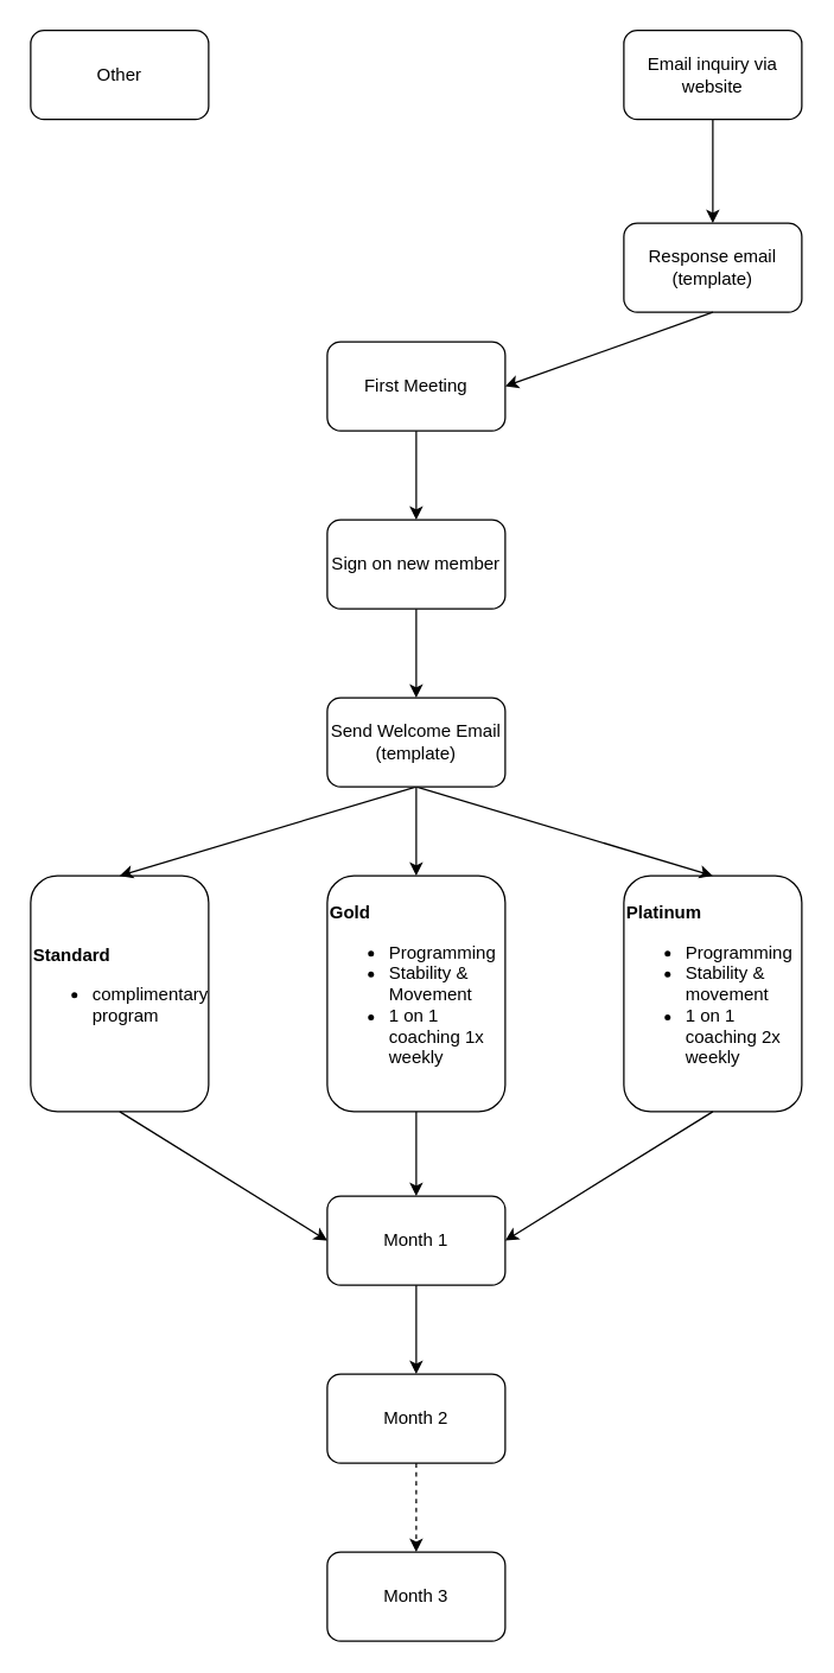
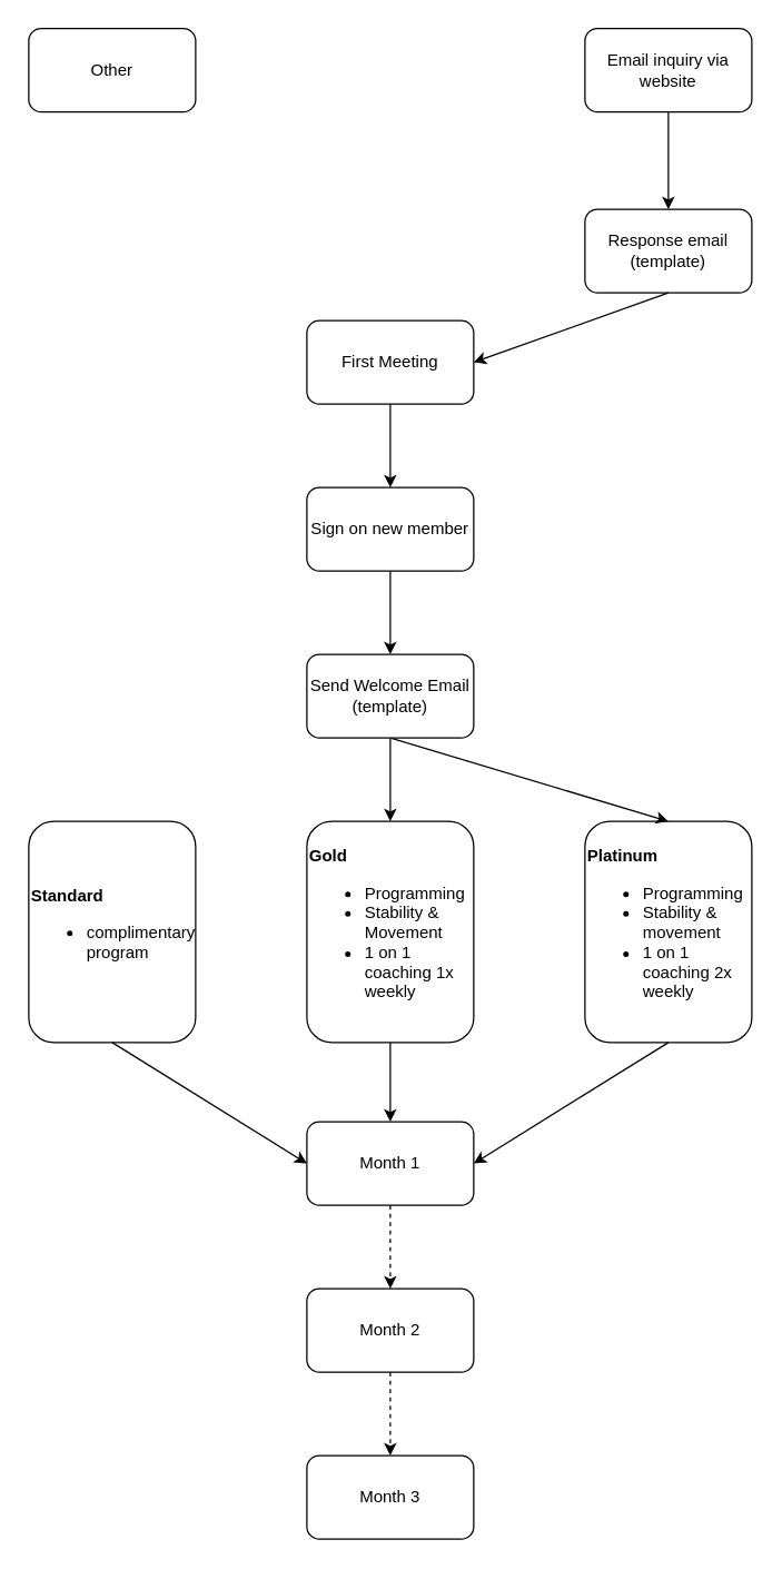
- <mxCell id="13" value="" style="endArrow=classic;html=1;rounded=0;entryX=0.5;entryY=0;entryDx=0;entryDy=0;exitX=0.5;exitY=1;exitDx=0;exitDy=0;" edge="1" parent="1" source="14" target="8"><mxGeometry width="50" height="50" relative="1" as="geometry"><mxPoint x="170" y="500" as="sourcePoint" /><mxPoint x="340" y="390" as="targetPoint" /></mxGeometry></mxCell>
- <mxCell id="22" value="" style="endArrow=classic;html=1;rounded=0;exitX=0.5;exitY=1;exitDx=0;exitDy=0;entryX=0.5;entryY=0;entryDx=0;entryDy=0;" edge="1" parent="1" source="18" target="19"><mxGeometry width="50" height="50" relative="1" as="geometry"><mxPoint x="290" y="910" as="sourcePoint" /><mxPoint x="340" y="860" as="targetPoint" /></mxGeometry></mxCell>
+ <mxCell id="22" value="" style="endArrow=classic;html=1;rounded=0;exitX=0.5;exitY=1;exitDx=0;exitDy=0;entryX=0.5;entryY=0;entryDx=0;entryDy=0;dashed=1;" edge="1" parent="1" source="18" target="19"><mxGeometry width="50" height="50" relative="1" as="geometry"><mxPoint x="290" y="910" as="sourcePoint" /><mxPoint x="340" y="860" as="targetPoint" /></mxGeometry></mxCell>
